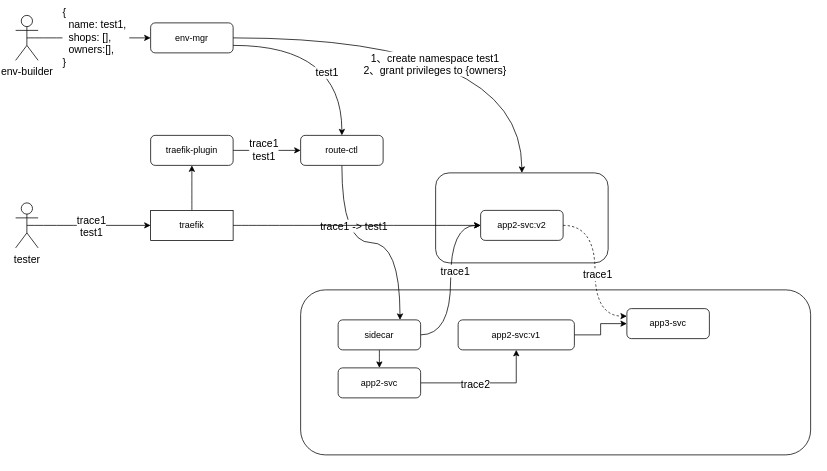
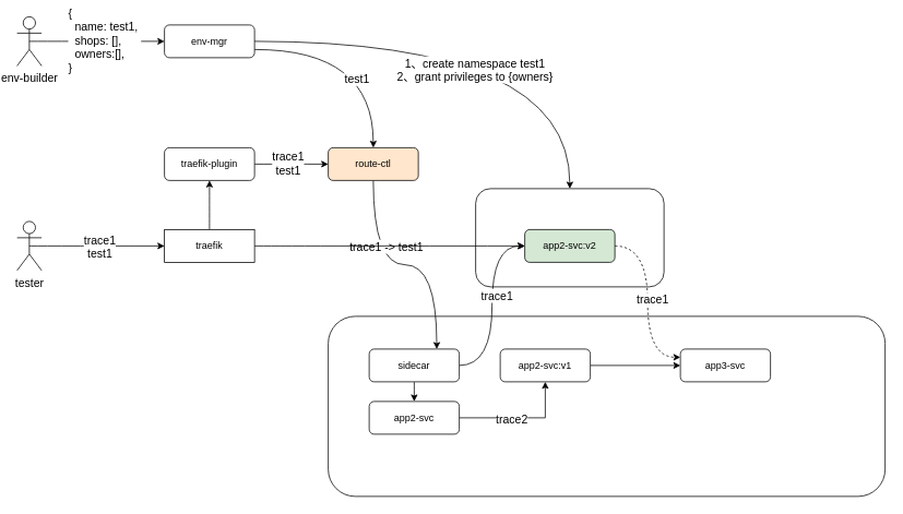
- <mxCell id="20" value="route-ctl" style="rounded=1;whiteSpace=wrap;html=1;" vertex="1" parent="1"><mxGeometry x="400" y="180" width="110" height="40" as="geometry" /></mxCell>
+ <mxCell id="20" value="route-ctl" style="rounded=1;whiteSpace=wrap;html=1;fillColor=#ffe6cc;" vertex="1" parent="1"><mxGeometry x="400" y="180" width="110" height="40" as="geometry" /></mxCell>
- <mxCell id="13" value="app2-svc:v2" style="rounded=1;whiteSpace=wrap;html=1;" vertex="1" parent="1"><mxGeometry x="640" y="280" width="110" height="40" as="geometry" /></mxCell>
+ <mxCell id="13" value="app2-svc:v2" style="rounded=1;whiteSpace=wrap;html=1;fillColor=#d5e8d4;" vertex="1" parent="1"><mxGeometry x="640" y="280" width="110" height="40" as="geometry" /></mxCell>
- <mxCell id="14" value="app3-svc" style="rounded=1;whiteSpace=wrap;html=1;" vertex="1" parent="1"><mxGeometry x="835" y="411" width="110" height="40" as="geometry" /></mxCell>
+ <mxCell id="14" value="app3-svc" style="rounded=1;whiteSpace=wrap;html=1;" vertex="1" parent="1"><mxGeometry x="830" y="426" width="110" height="40" as="geometry" /></mxCell>
- <mxCell id="11" value="app2-svc:v1" style="rounded=1;whiteSpace=wrap;html=1;" vertex="1" parent="1"><mxGeometry x="610" y="426" width="155" height="40" as="geometry" /></mxCell>
+ <mxCell id="11" value="app2-svc:v1" style="rounded=1;whiteSpace=wrap;html=1;" vertex="1" parent="1"><mxGeometry x="610" y="426" width="110" height="40" as="geometry" /></mxCell>
